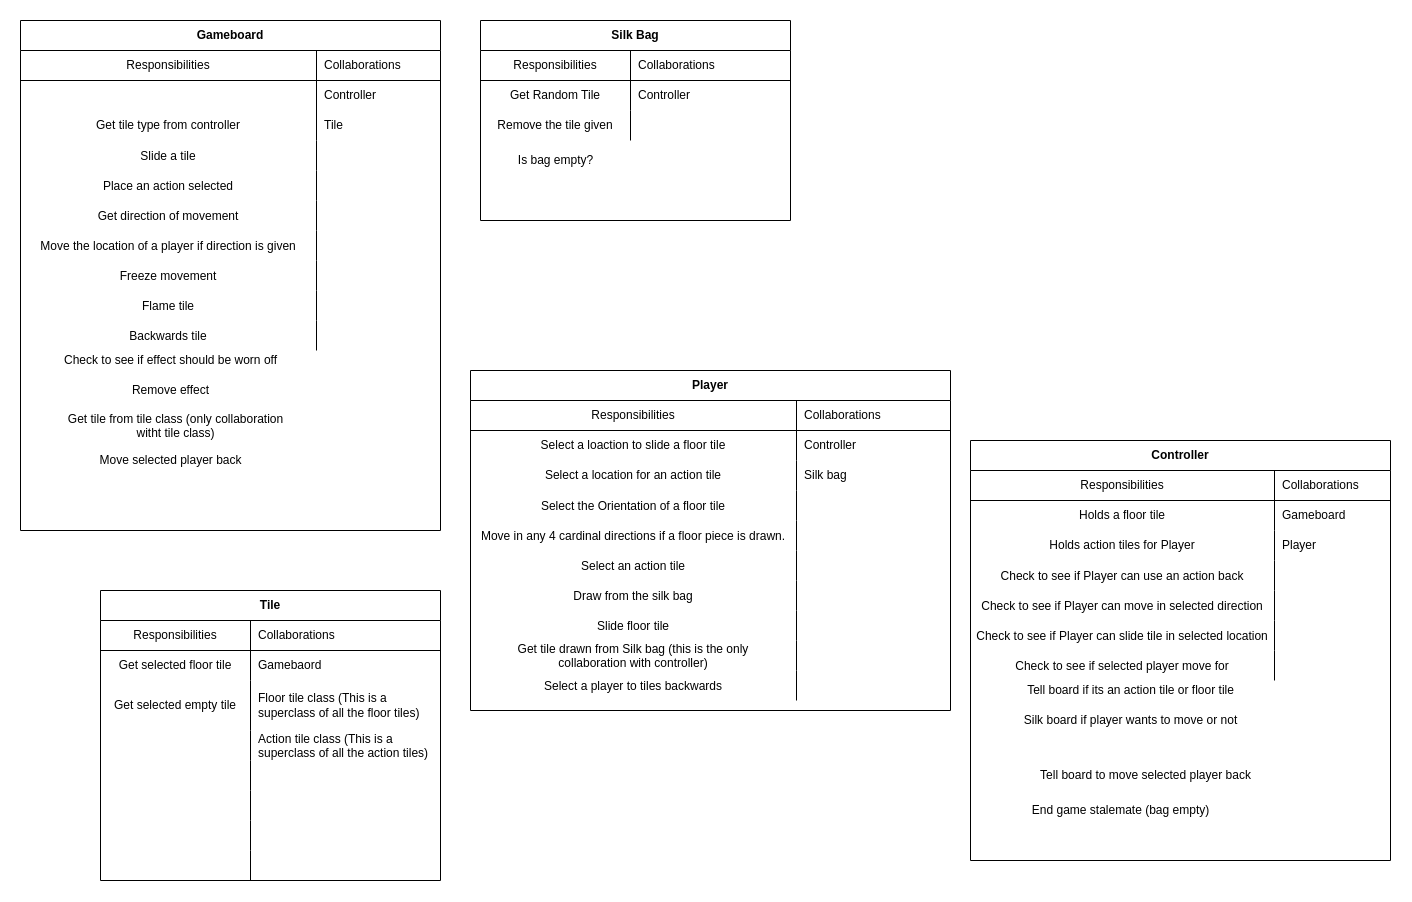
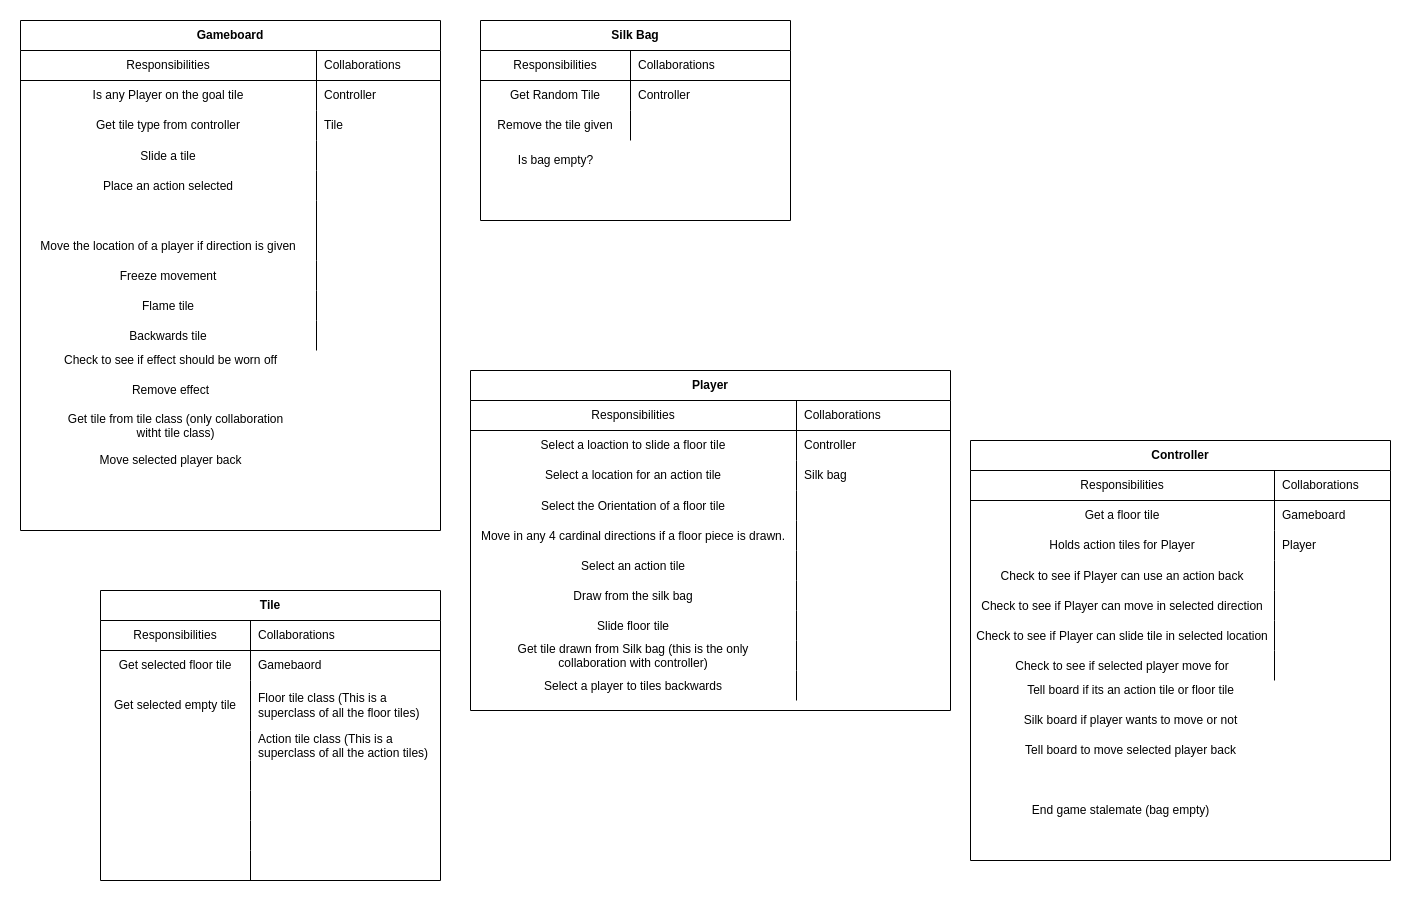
+ <mxCell id="29" value="Is any Player on the goal tile" style="shape=partialRectangle;html=1;whiteSpace=wrap;connectable=0;fillColor=none;top=0;left=0;bottom=0;right=0;overflow=hidden;" vertex="1" parent="28"><mxGeometry width="296" height="30" as="geometry" /></mxCell>
- <mxCell id="41" value="Get direction of movement" style="shape=partialRectangle;connectable=0;fillColor=none;top=0;left=0;bottom=0;right=0;fontStyle=0;overflow=hidden;" vertex="1" parent="40"><mxGeometry width="296" height="30" as="geometry" /></mxCell>
- <mxCell id="7" value="Holds a floor tile" style="shape=partialRectangle;html=1;whiteSpace=wrap;connectable=0;fillColor=none;top=0;left=0;bottom=0;right=0;overflow=hidden;" vertex="1" parent="6"><mxGeometry width="304" height="30" as="geometry" /></mxCell>
+ <mxCell id="7" value="Get a floor tile" style="shape=partialRectangle;html=1;whiteSpace=wrap;connectable=0;fillColor=none;top=0;left=0;bottom=0;right=0;overflow=hidden;" vertex="1" parent="6"><mxGeometry width="304" height="30" as="geometry" /></mxCell>
- <mxCell id="59" value="Tell board to move selected player back" style="text;html=1;align=center;verticalAlign=middle;resizable=0;points=[];autosize=1;" vertex="1" parent="1"><mxGeometry x="1030" y="765" width="230" height="20" as="geometry" /></mxCell>
+ <mxCell id="59" value="Tell board to move selected player back" style="text;html=1;align=center;verticalAlign=middle;resizable=0;points=[];autosize=1;" vertex="1" parent="1"><mxGeometry x="1015" y="740" width="230" height="20" as="geometry" /></mxCell>
